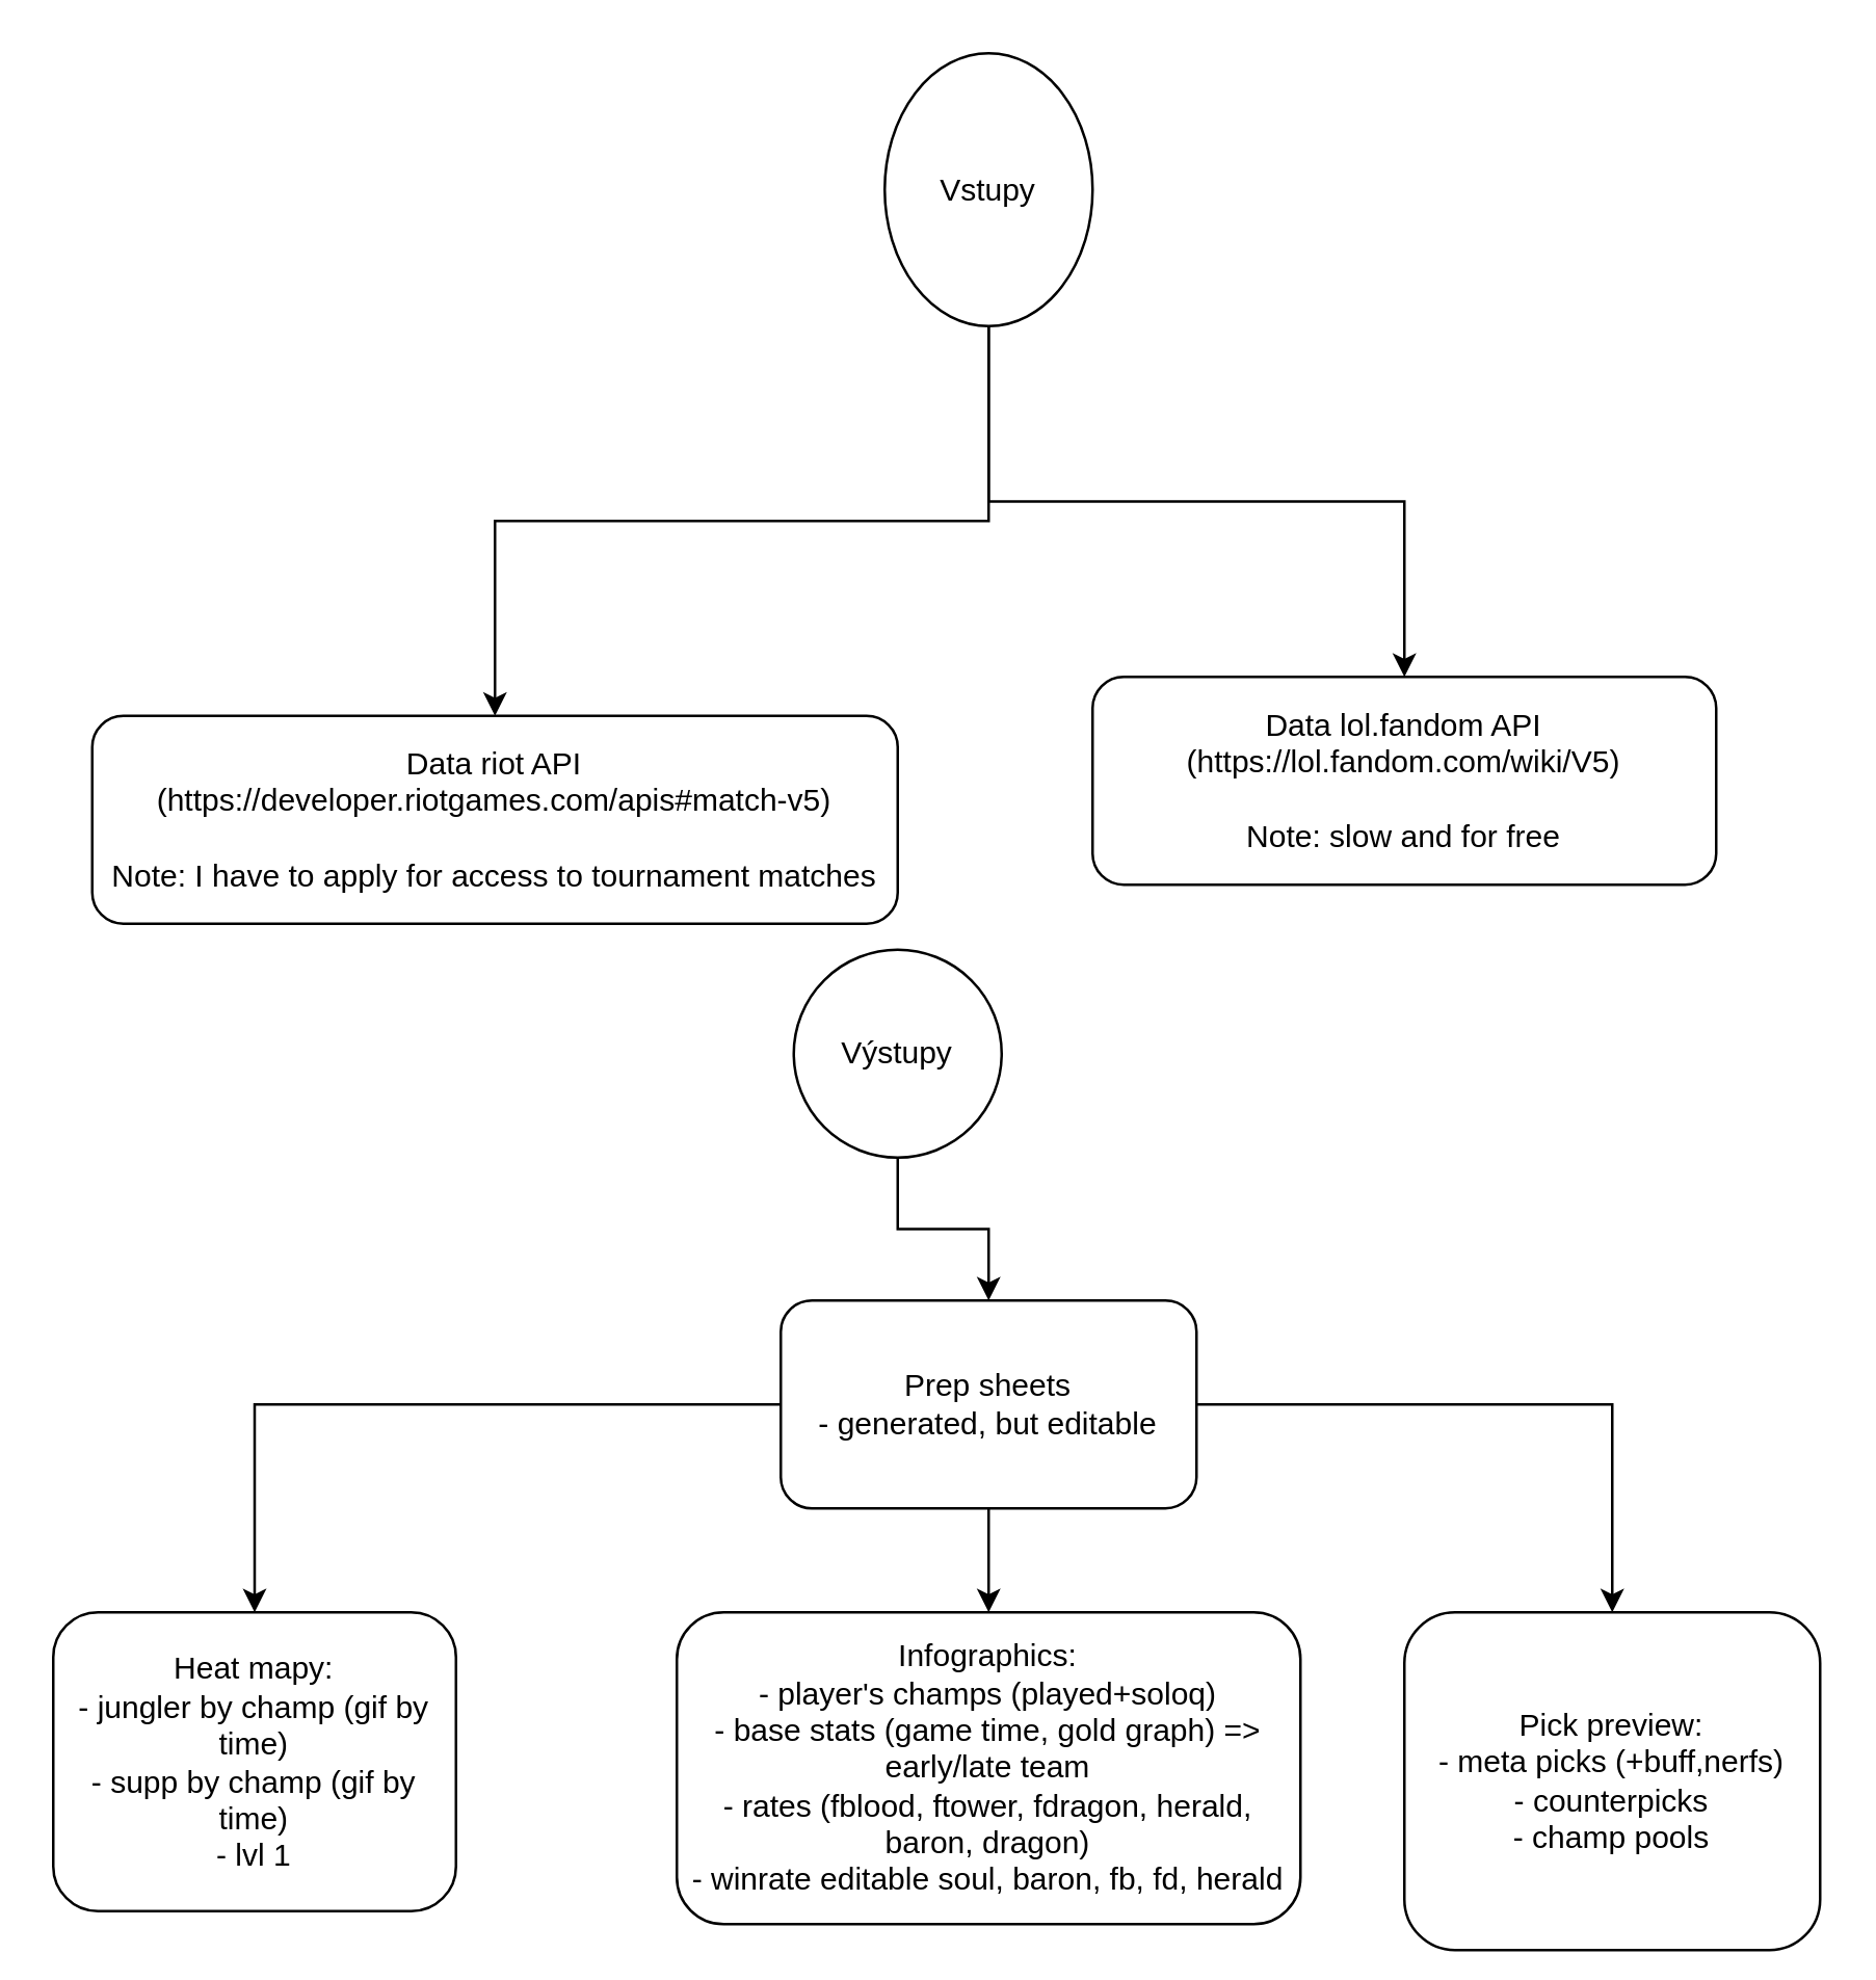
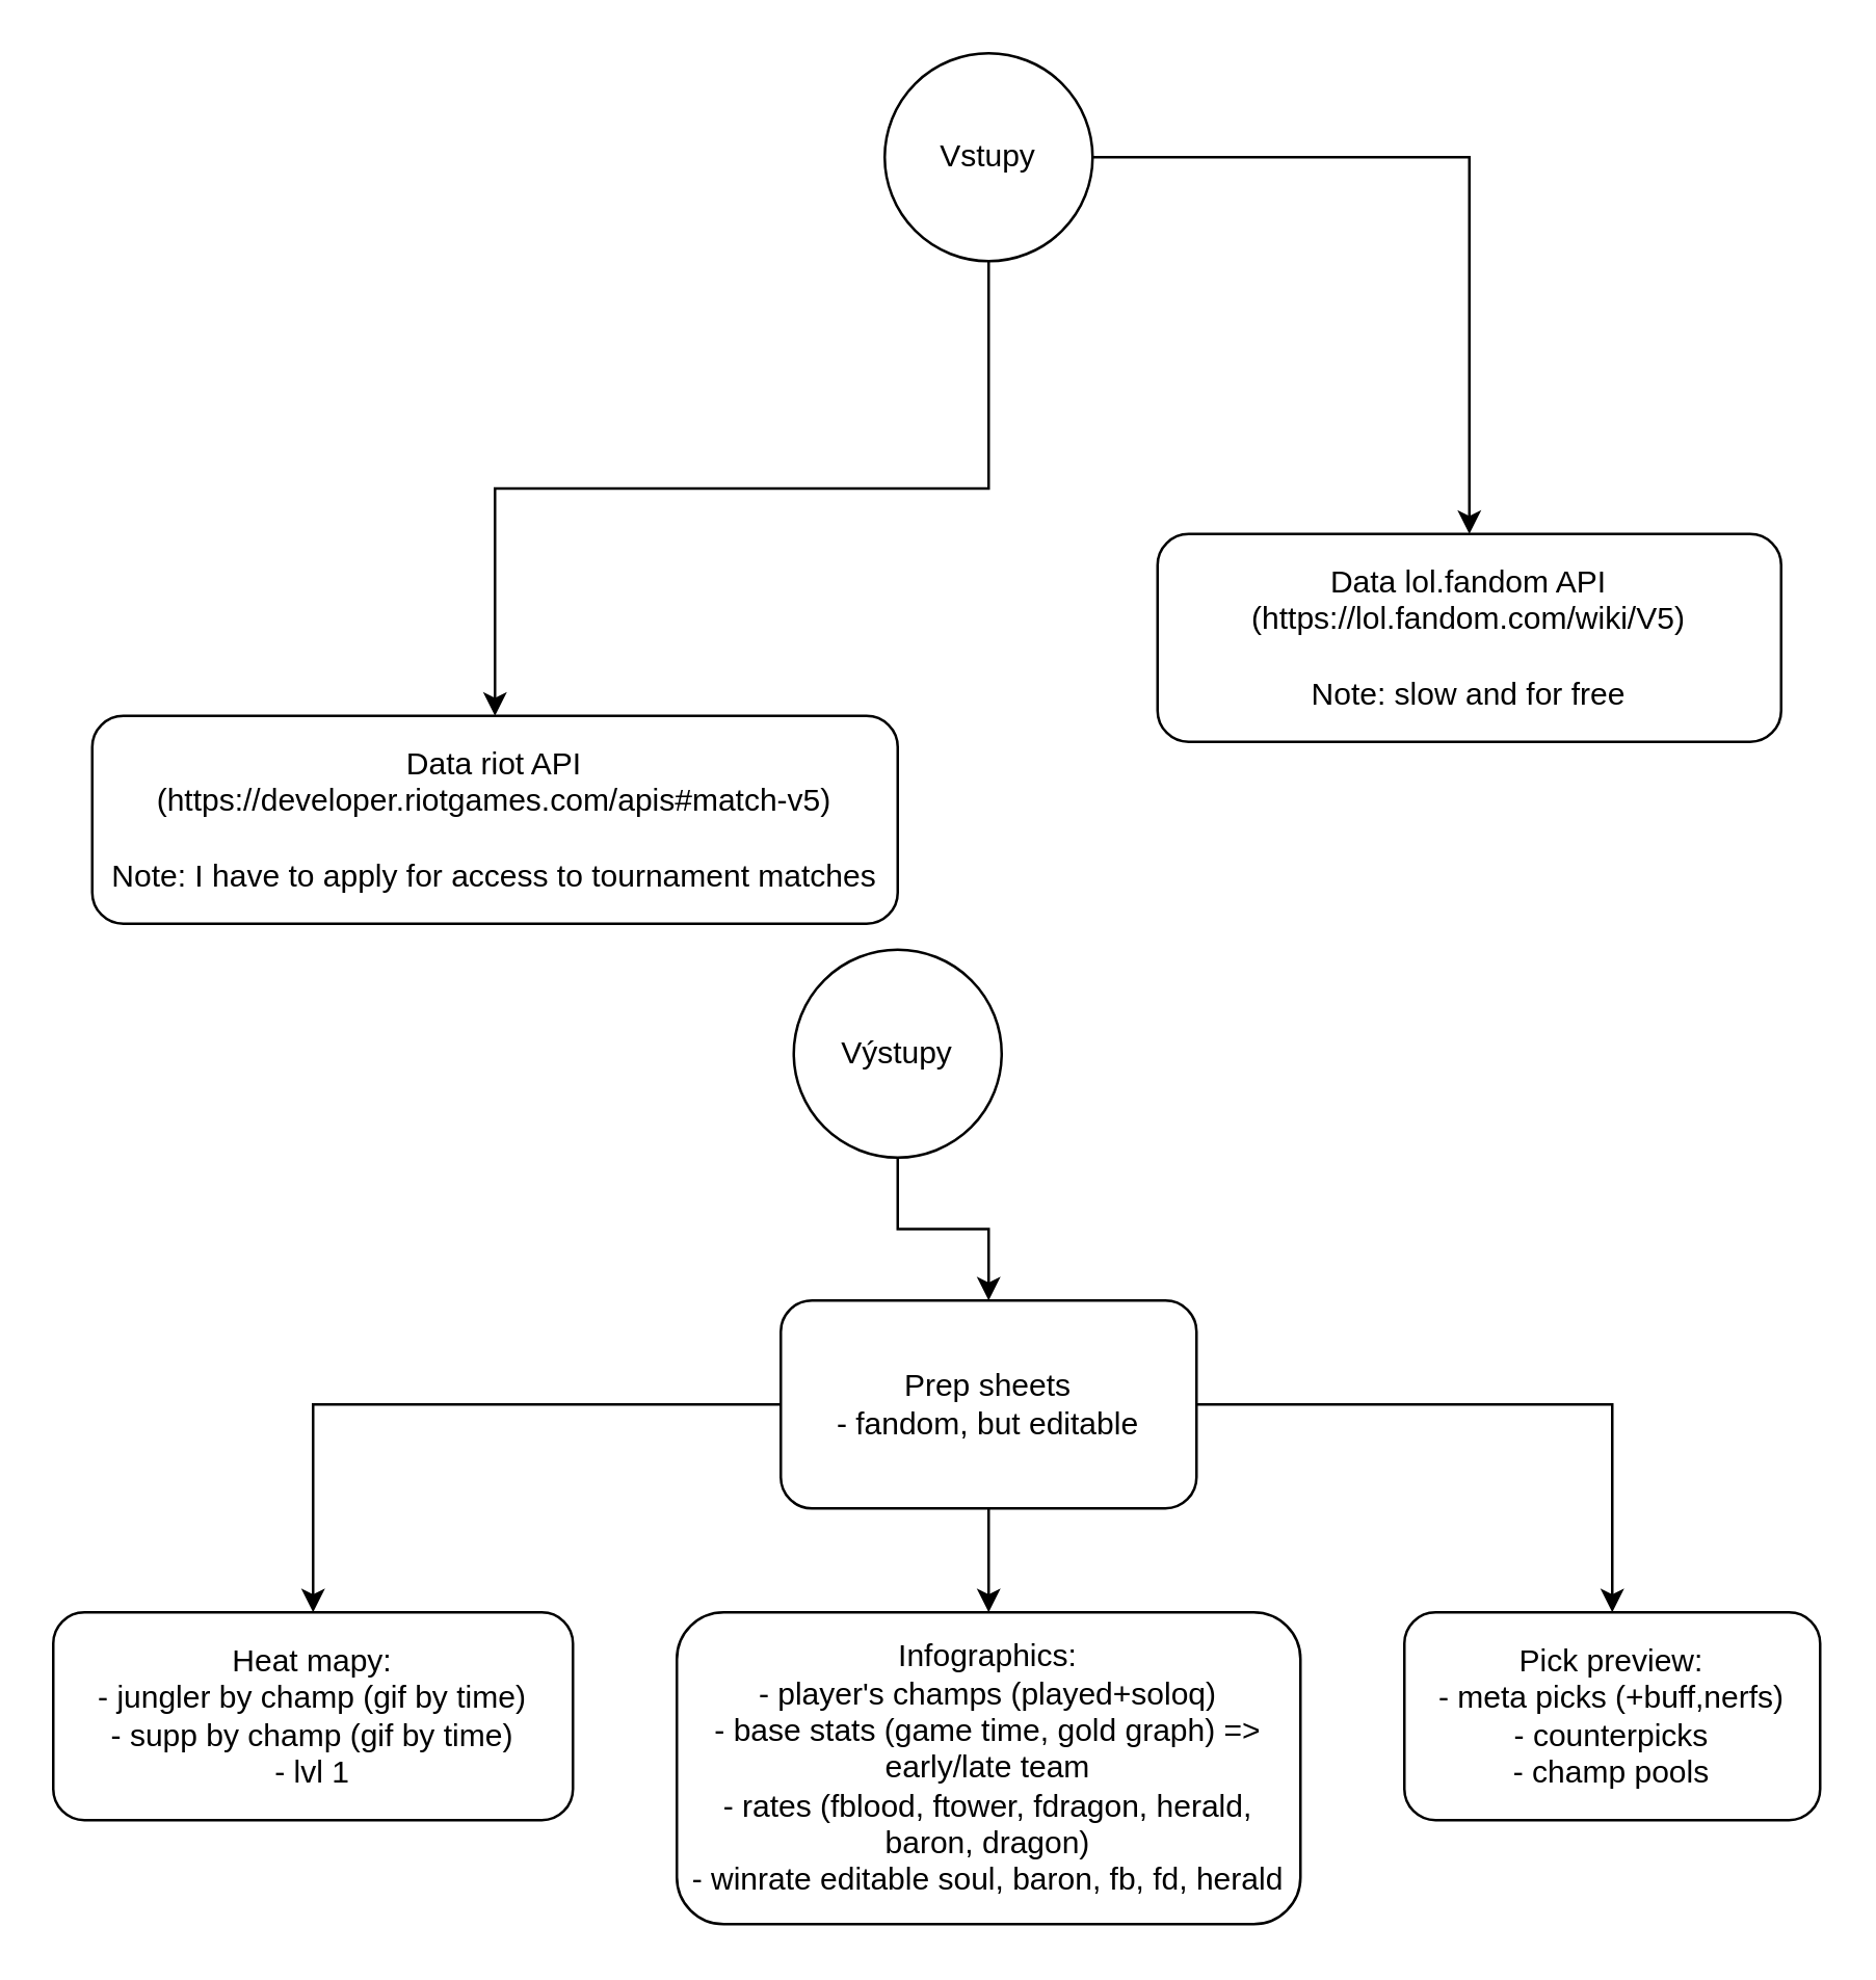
- <mxCell id="5" value="Vstupy" style="ellipse;whiteSpace=wrap;html=1;aspect=fixed;" parent="1" vertex="1"><mxGeometry x="340" y="20" width="80" height="105" as="geometry" /></mxCell>
+ <mxCell id="5" value="Vstupy" style="ellipse;whiteSpace=wrap;html=1;aspect=fixed;" parent="1" vertex="1"><mxGeometry x="340" y="20" width="80" height="80" as="geometry" /></mxCell>
- <mxCell id="10" value="Data lol.fandom API&lt;br&gt;(https://lol.fandom.com/wiki/V5)&lt;br&gt;&lt;br&gt;Note: slow and for free" style="rounded=1;whiteSpace=wrap;html=1;" parent="1" vertex="1"><mxGeometry x="420" y="260" width="240" height="80" as="geometry" /></mxCell>
+ <mxCell id="10" value="Data lol.fandom API&lt;br&gt;(https://lol.fandom.com/wiki/V5)&lt;br&gt;&lt;br&gt;Note: slow and for free" style="rounded=1;whiteSpace=wrap;html=1;" parent="1" vertex="1"><mxGeometry x="445" y="205" width="240" height="80" as="geometry" /></mxCell>
- <mxCell id="14" value="Prep sheets&lt;br&gt;- generated, but editable" style="rounded=1;whiteSpace=wrap;html=1;" parent="1" vertex="1"><mxGeometry x="300" y="500" width="160" height="80" as="geometry" /></mxCell>
+ <mxCell id="14" value="Prep sheets&lt;br&gt;- fandom, but editable" style="rounded=1;whiteSpace=wrap;html=1;" parent="1" vertex="1"><mxGeometry x="300" y="500" width="160" height="80" as="geometry" /></mxCell>
- <mxCell id="8" value="Heat mapy: &lt;br&gt;- jungler by champ (gif by time)&lt;br&gt;- supp by champ (gif by time)&lt;br&gt;- lvl 1" style="rounded=1;whiteSpace=wrap;html=1;" parent="1" vertex="1"><mxGeometry x="20" y="620" width="155" height="115" as="geometry" /></mxCell>
+ <mxCell id="8" value="Heat mapy: &lt;br&gt;- jungler by champ (gif by time)&lt;br&gt;- supp by champ (gif by time)&lt;br&gt;- lvl 1" style="rounded=1;whiteSpace=wrap;html=1;" parent="1" vertex="1"><mxGeometry x="20" y="620" width="200" height="80" as="geometry" /></mxCell>
- <mxCell id="15" value="Pick preview:&lt;br&gt;- meta picks (+buff,nerfs)&lt;br&gt;- counterpicks&lt;br&gt;- champ pools" style="rounded=1;whiteSpace=wrap;html=1;" parent="1" vertex="1"><mxGeometry x="540" y="620" width="160" height="130" as="geometry" /></mxCell>
+ <mxCell id="15" value="Pick preview:&lt;br&gt;- meta picks (+buff,nerfs)&lt;br&gt;- counterpicks&lt;br&gt;- champ pools" style="rounded=1;whiteSpace=wrap;html=1;" parent="1" vertex="1"><mxGeometry x="540" y="620" width="160" height="80" as="geometry" /></mxCell>
